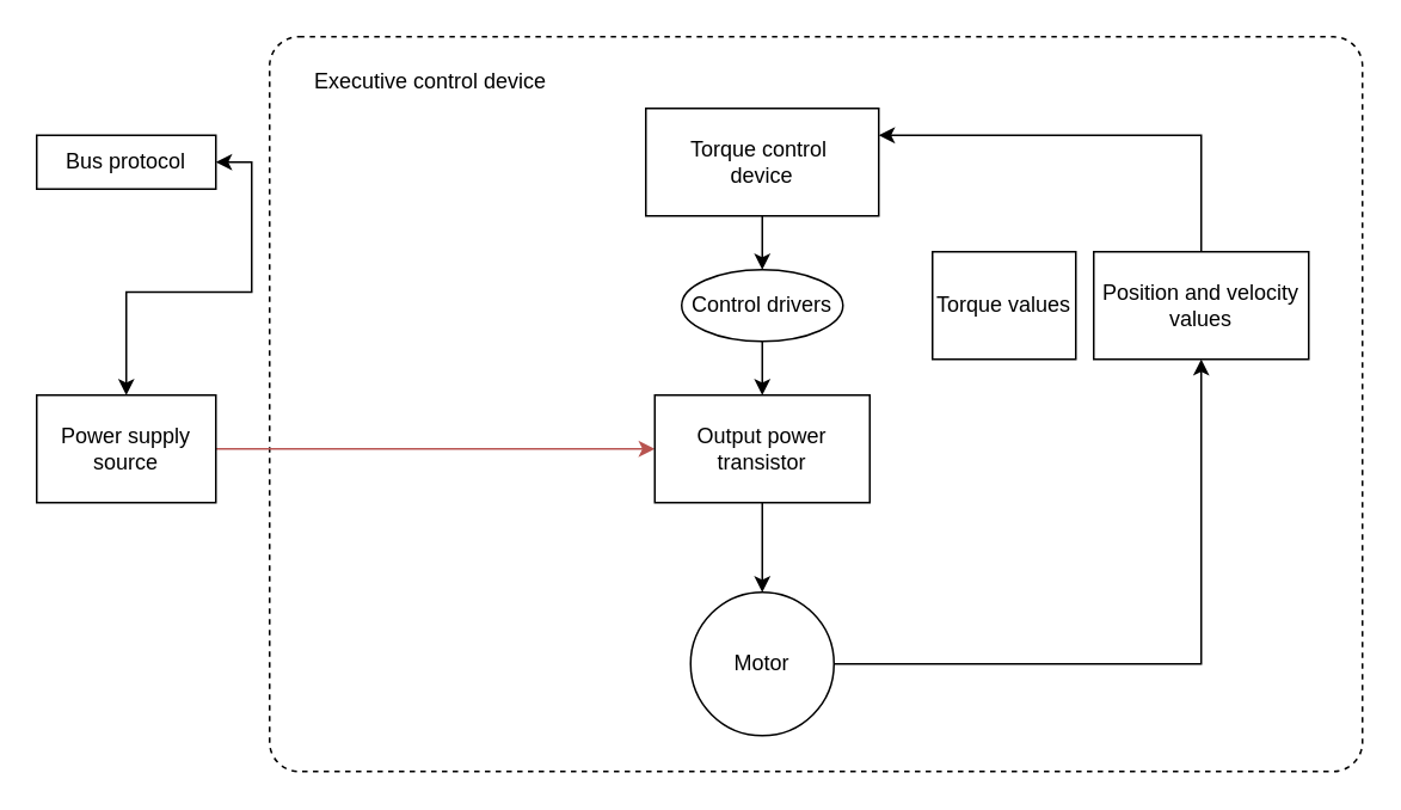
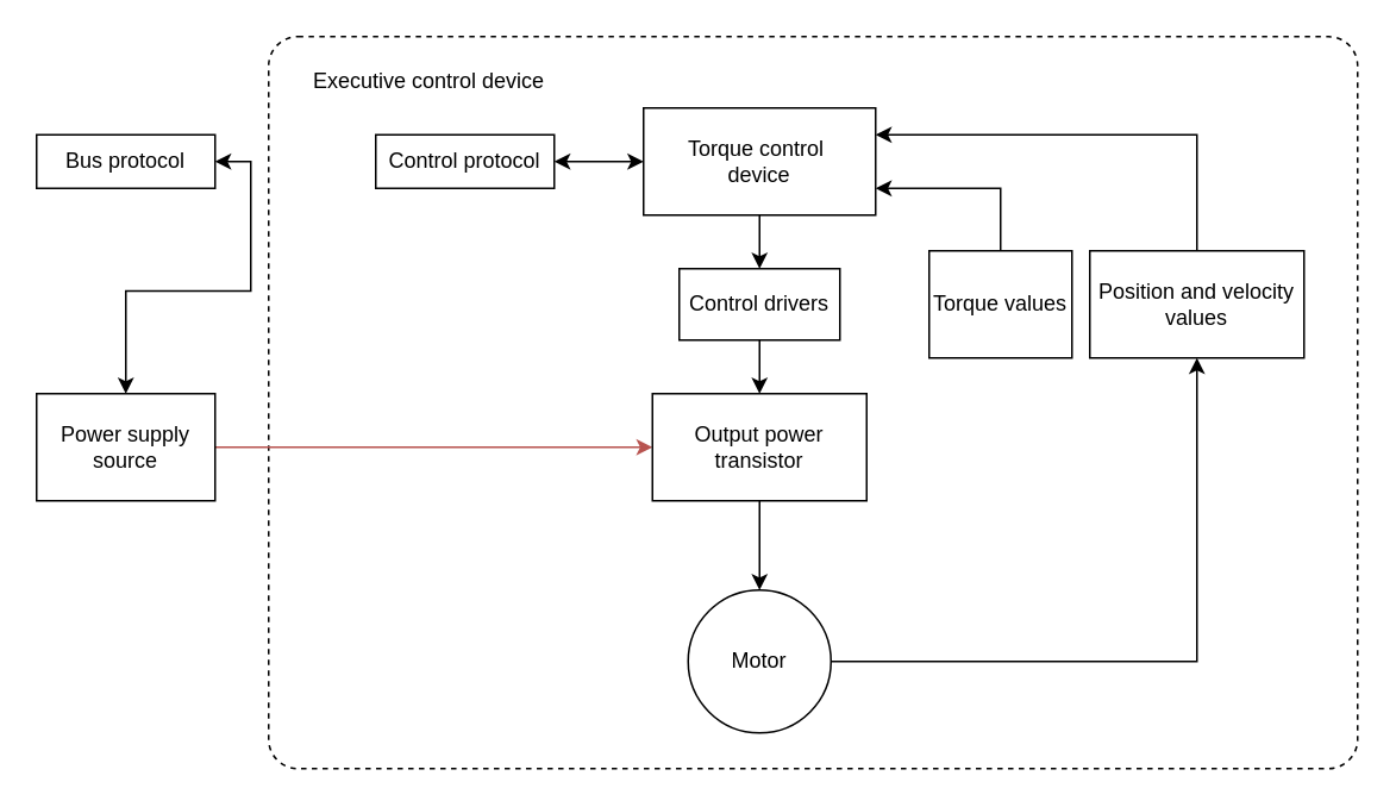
+ <mxCell id="15" value="Control protocol" style="rounded=0;whiteSpace=wrap;html=1;" parent="1" vertex="1"><mxGeometry x="210" y="75" width="100" height="30" as="geometry" /></mxCell>
+ <mxCell id="14" style="edgeStyle=orthogonalEdgeStyle;rounded=0;orthogonalLoop=1;jettySize=auto;html=1;exitX=1;exitY=0.5;exitDx=0;exitDy=0;entryX=0;entryY=0.5;entryDx=0;entryDy=0;startArrow=classic;startFill=1;" parent="1" source="15" target="4" edge="1"><mxGeometry relative="1" as="geometry" /></mxCell>
+ <mxCell id="18" style="edgeStyle=orthogonalEdgeStyle;rounded=0;orthogonalLoop=1;jettySize=auto;html=1;exitX=0.5;exitY=0;exitDx=0;exitDy=0;entryX=1;entryY=0.75;entryDx=0;entryDy=0;" parent="1" source="19" target="4" edge="1"><mxGeometry relative="1" as="geometry" /></mxCell>
- <mxCell id="12" value="Control drivers" style="ellipse;whiteSpace=wrap;html=1;" parent="1" vertex="1"><mxGeometry x="380" y="150" width="90" height="40" as="geometry" /></mxCell>
+ <mxCell id="12" value="Control drivers" style="rounded=0;whiteSpace=wrap;html=1;" parent="1" vertex="1"><mxGeometry x="380" y="150" width="90" height="40" as="geometry" /></mxCell>
